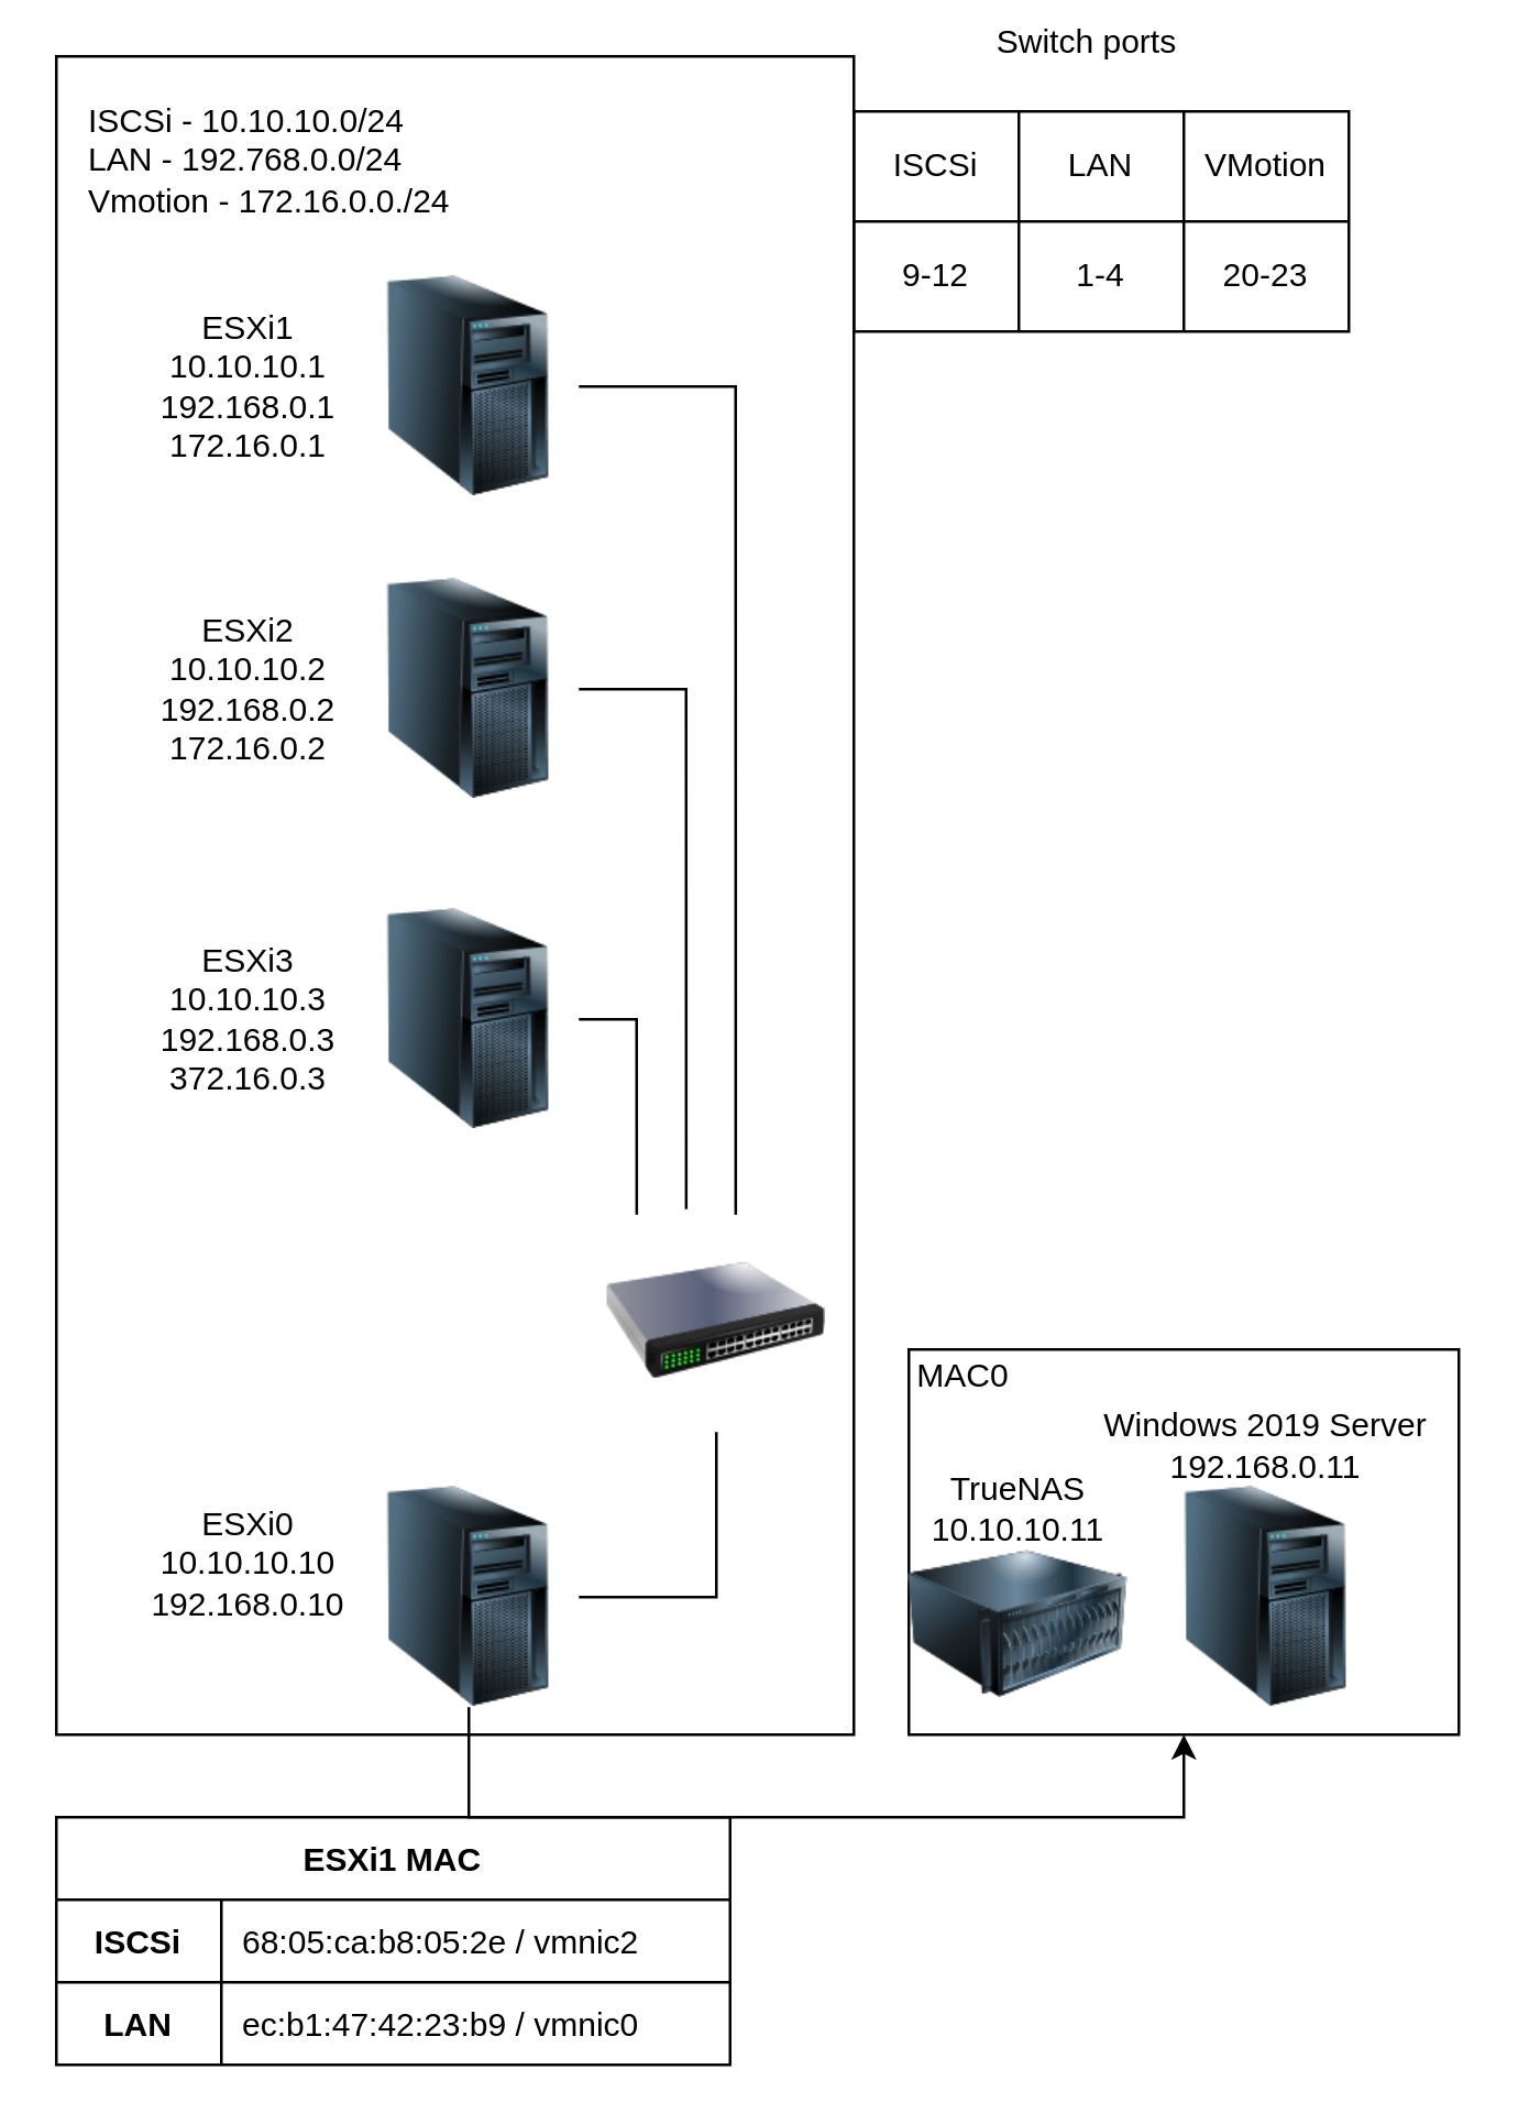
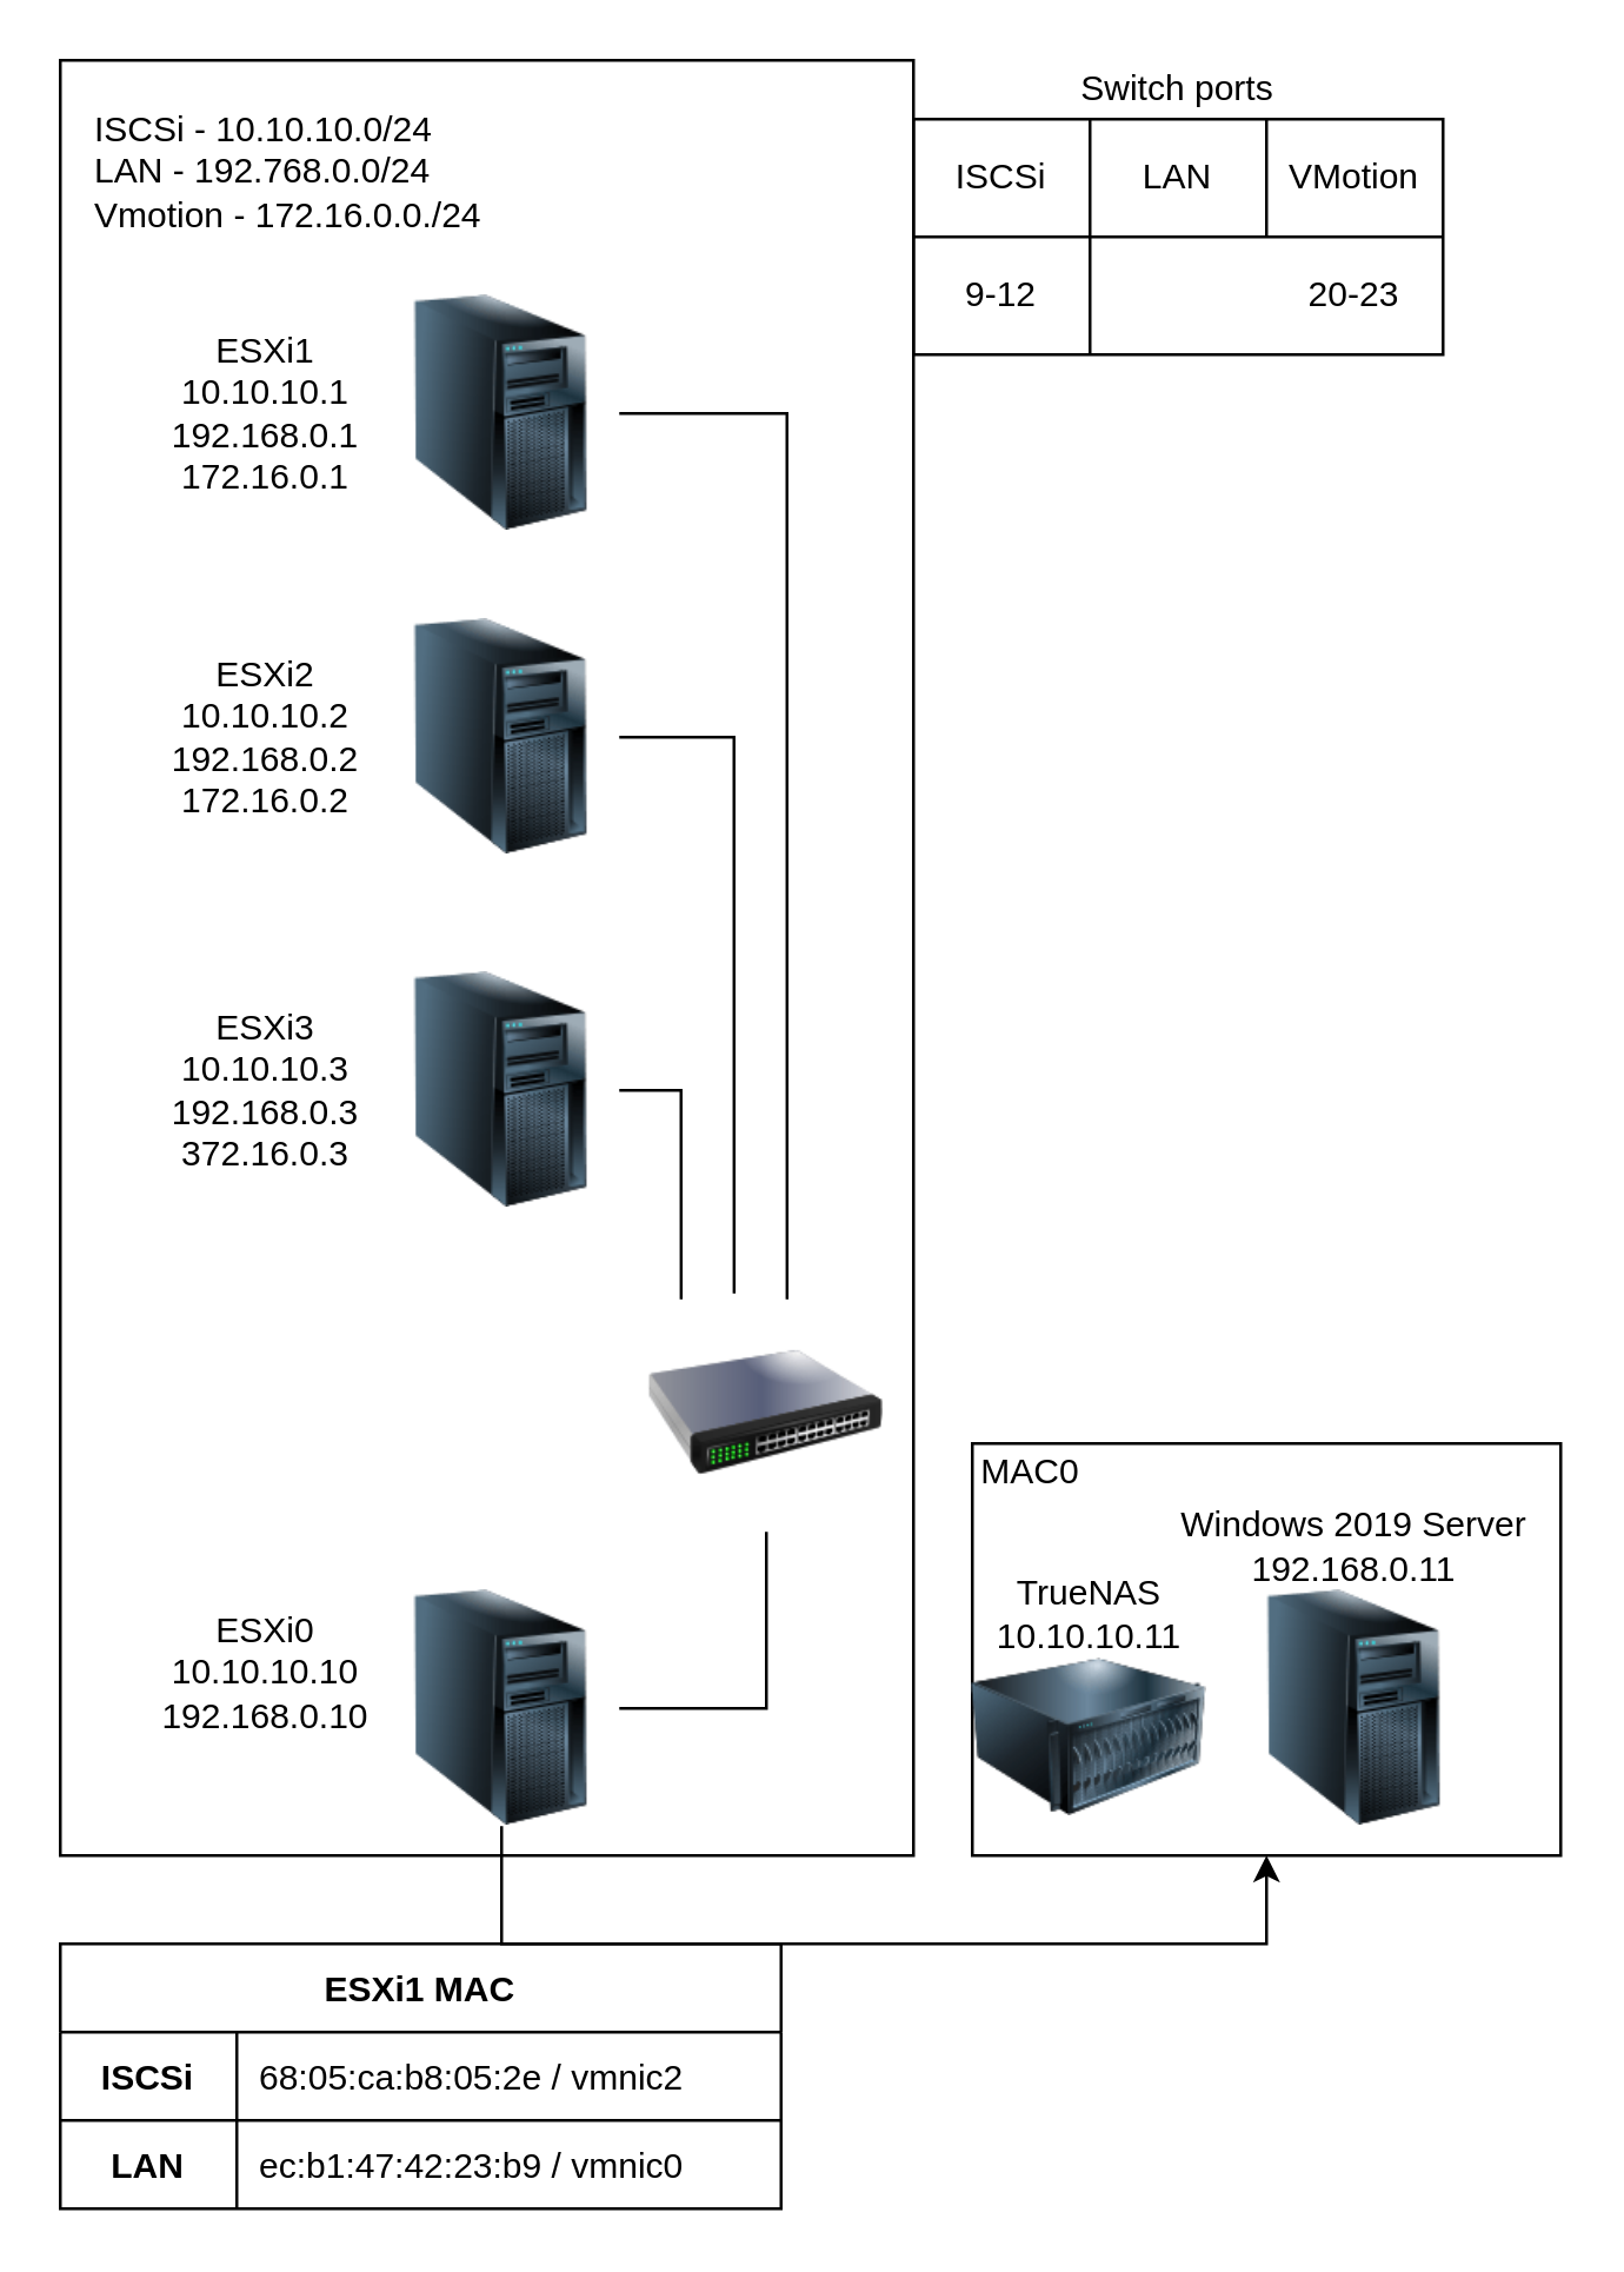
- <mxCell id="33" value="Switch ports" style="text;html=1;strokeColor=none;fillColor=none;align=center;verticalAlign=middle;whiteSpace=wrap;rounded=0;labelBackgroundColor=none;fontColor=#000000;" vertex="1" parent="1"><mxGeometry x="350" y="5" width="90" height="20" as="geometry" /></mxCell>
+ <mxCell id="33" value="Switch ports" style="text;html=1;strokeColor=none;fillColor=none;align=center;verticalAlign=middle;whiteSpace=wrap;rounded=0;labelBackgroundColor=none;fontColor=#000000;" vertex="1" parent="1"><mxGeometry x="355" width="90" height="20" as="geometry" y="20" /></mxCell>
- <mxCell id="31" value="1-4" style="shape=partialRectangle;html=1;whiteSpace=wrap;connectable=0;fillColor=none;top=0;left=0;bottom=0;right=0;overflow=hidden;" vertex="1" parent="29"><mxGeometry x="60" width="60" height="40" as="geometry" /></mxCell>
